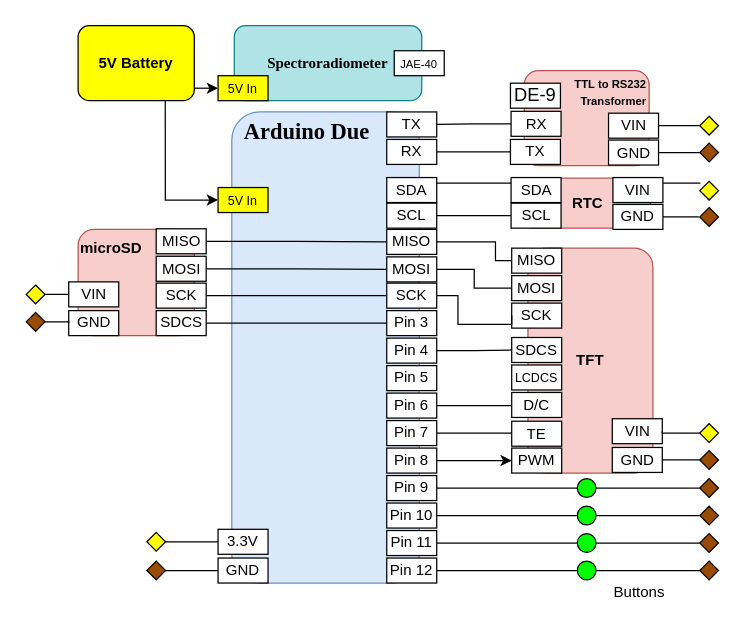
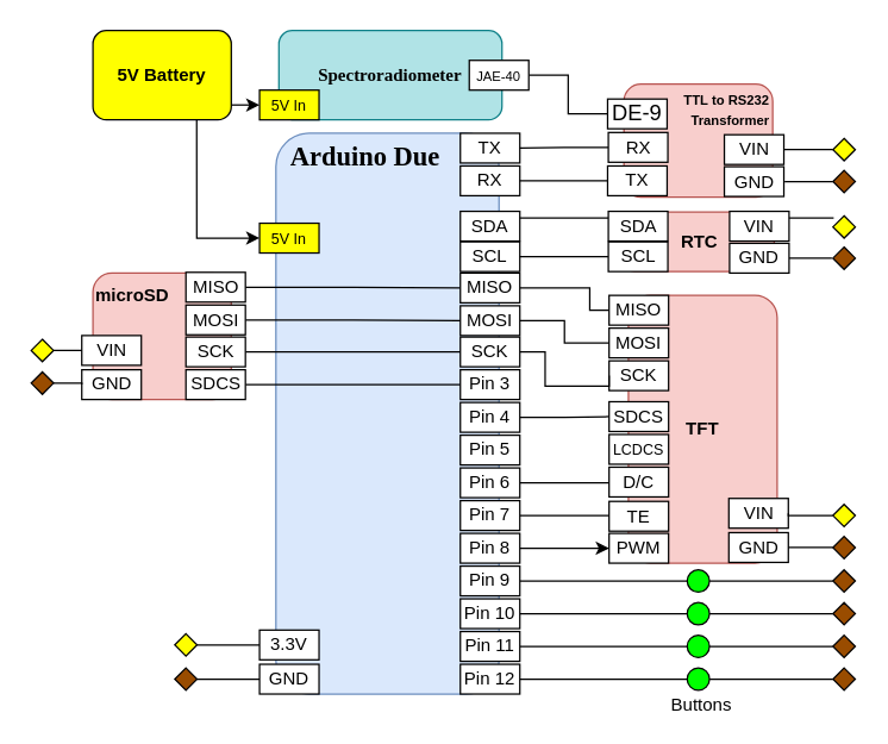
+ <mxCell id="67" style="edgeStyle=orthogonalEdgeStyle;rounded=0;orthogonalLoop=1;jettySize=auto;html=1;exitX=0;exitY=0.5;exitDx=0;exitDy=0;entryX=1;entryY=0.5;entryDx=0;entryDy=0;endArrow=none;endFill=0;" parent="1" source="68" target="106" edge="1"><mxGeometry relative="1" as="geometry" /></mxCell>
- <mxCell id="101" value="Buttons" style="text;html=1;resizable=0;points=[];autosize=1;align=left;verticalAlign=top;spacingTop=-4;" parent="1" vertex="1"><mxGeometry x="488.5" y="464" width="51" height="14" as="geometry" /></mxCell>
+ <mxCell id="101" value="Buttons" style="text;html=1;resizable=0;points=[];autosize=1;align=left;verticalAlign=top;spacingTop=-4;" parent="1" vertex="1"><mxGeometry x="448.5" y="464" width="51" height="14" as="geometry" /></mxCell>
